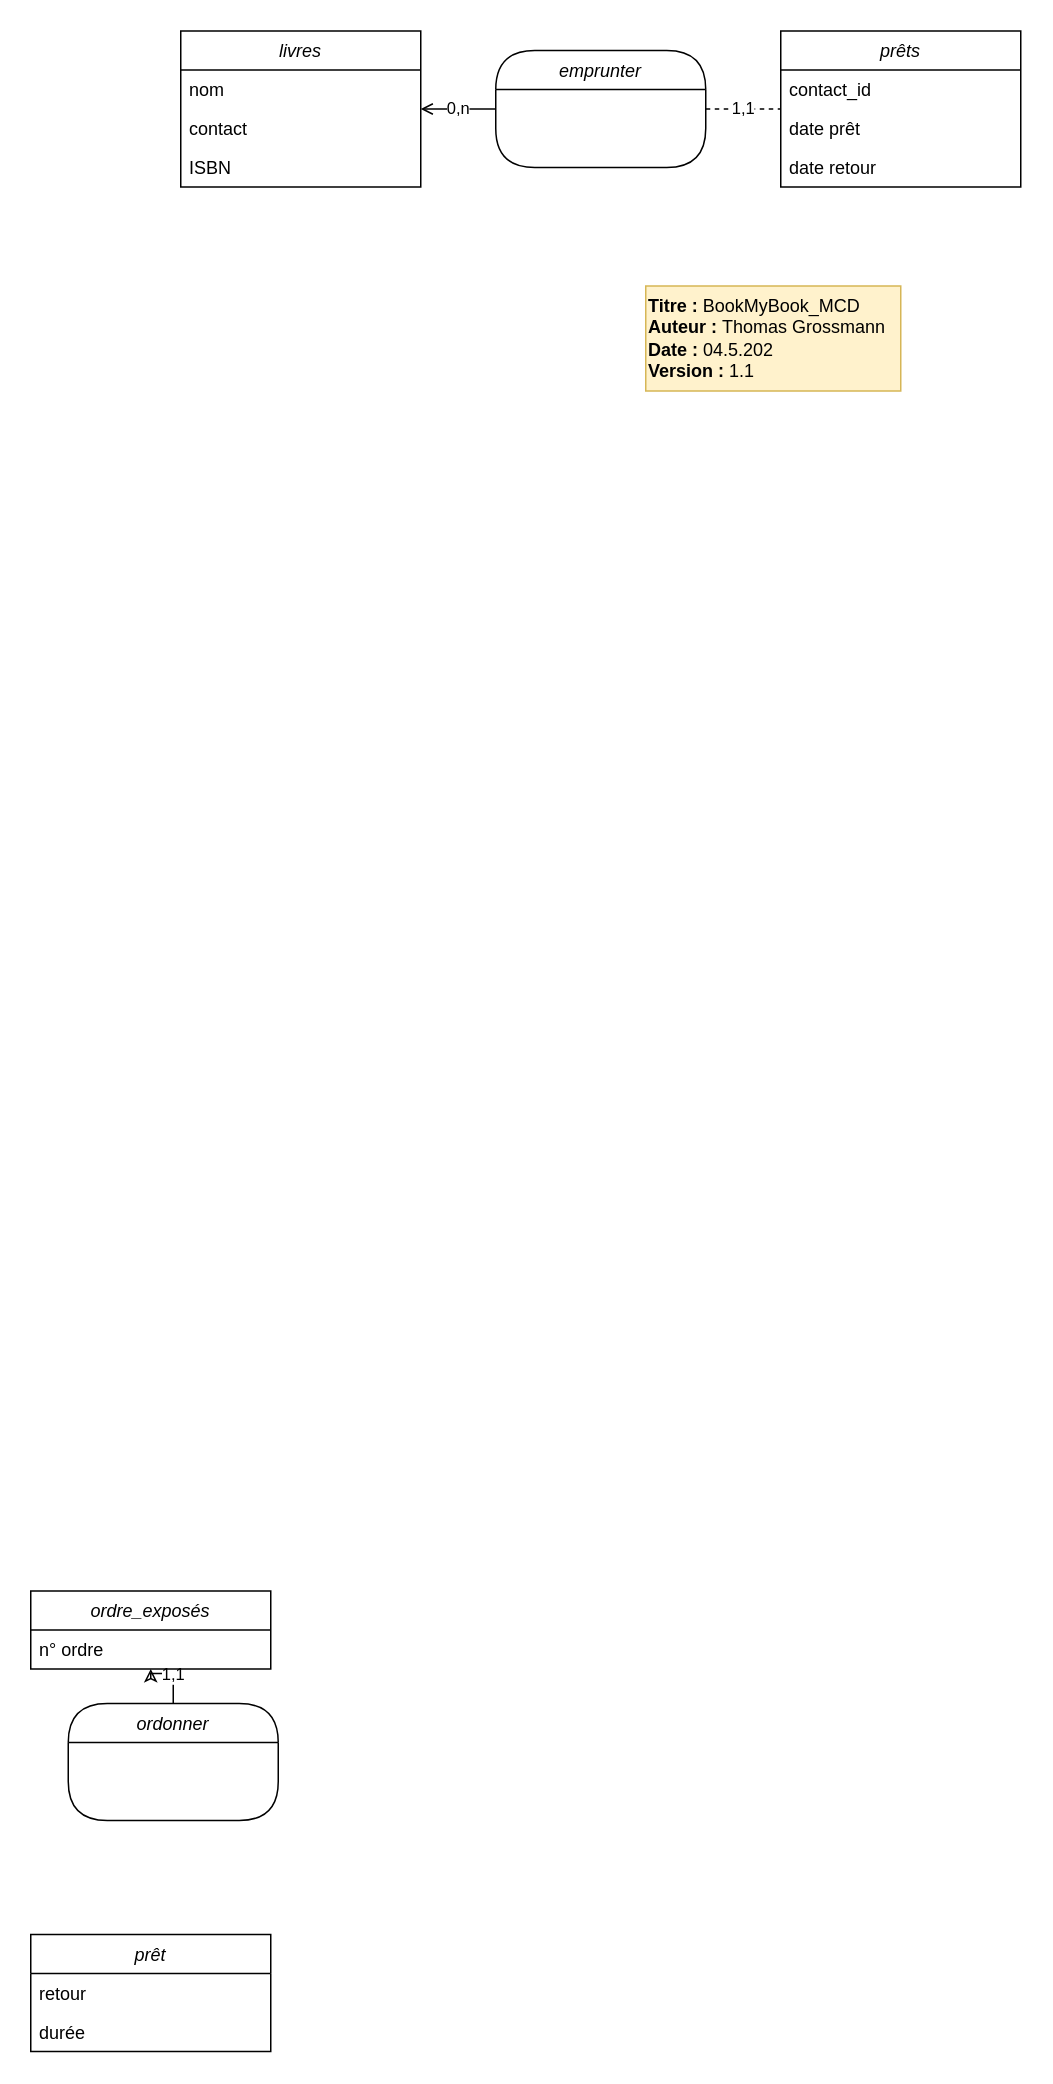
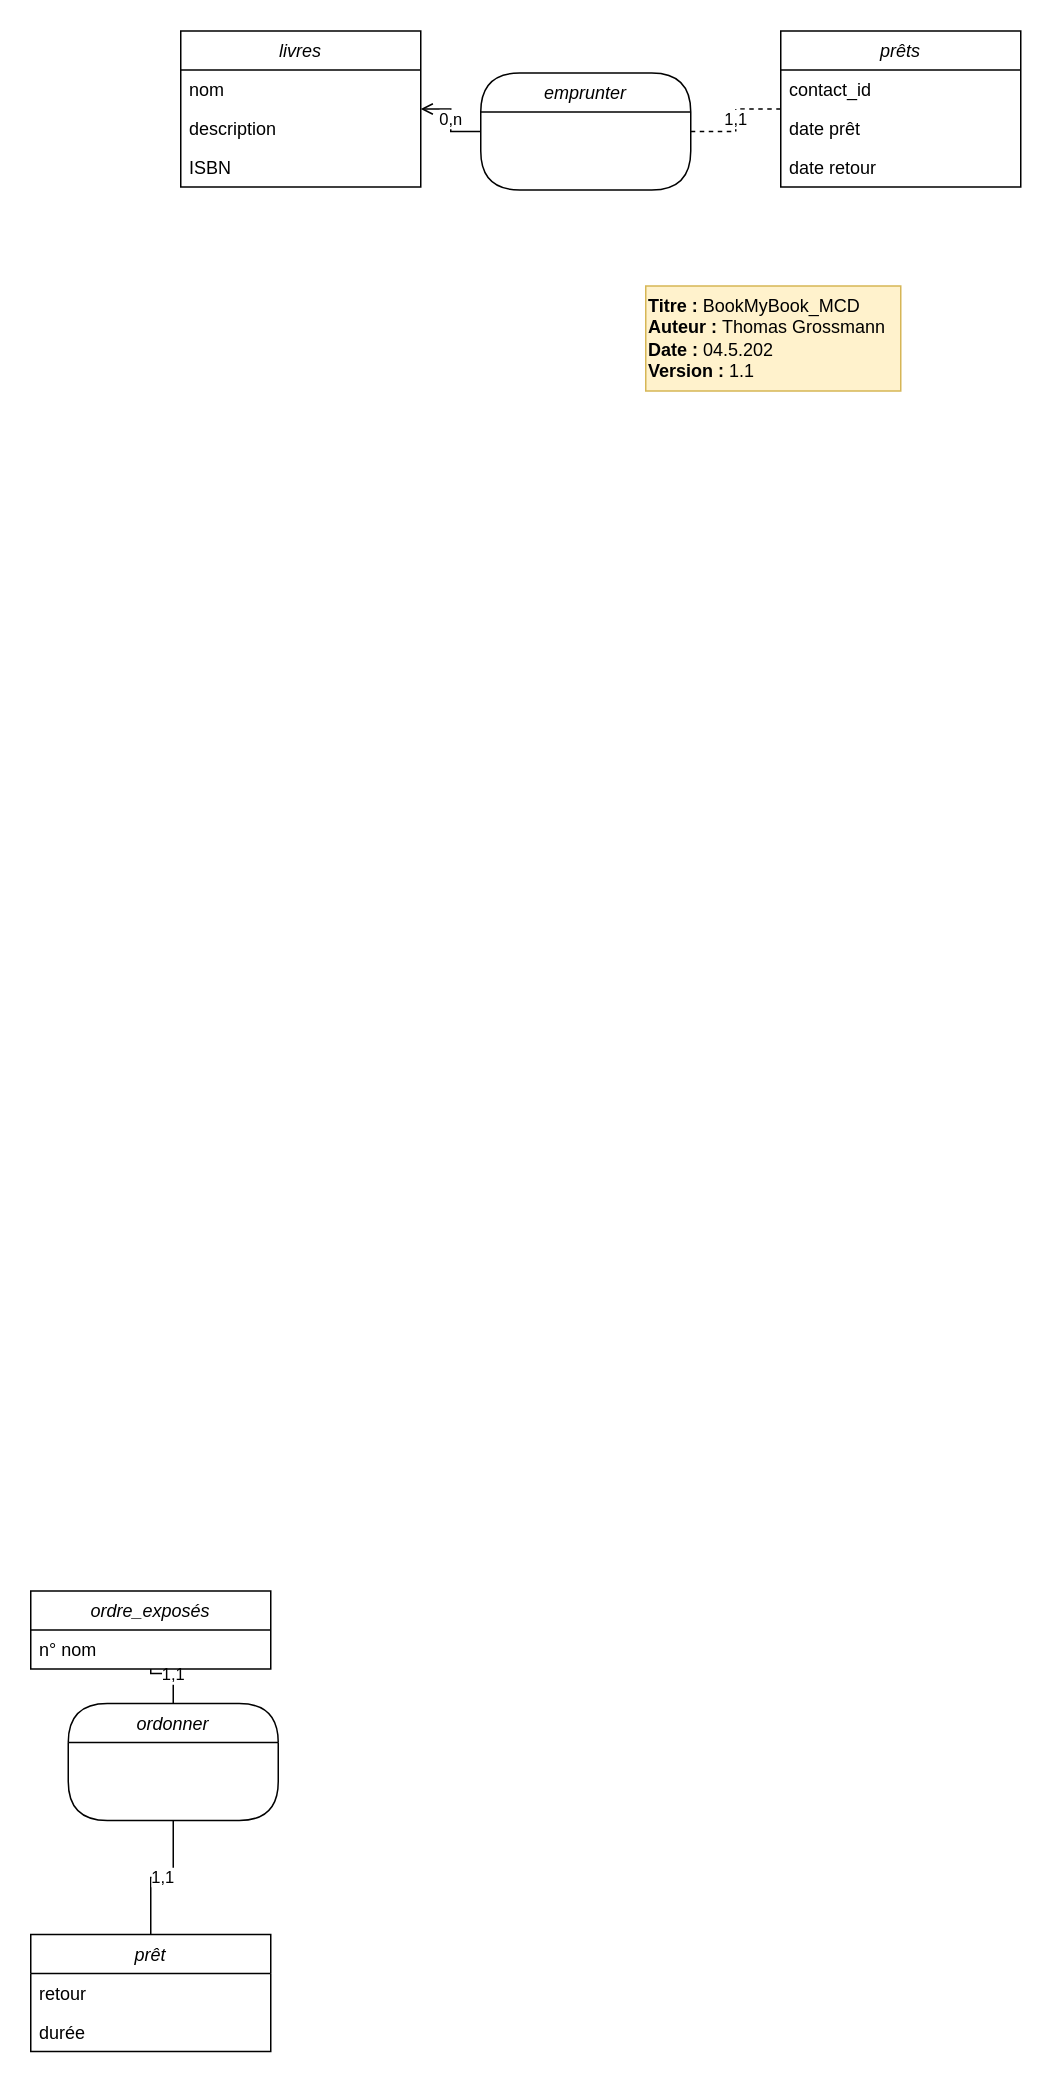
- <mxCell id="16" value="emprunter" style="swimlane;fontStyle=2;align=center;verticalAlign=top;childLayout=stackLayout;horizontal=1;startSize=26;horizontalStack=0;resizeParent=1;resizeLast=0;collapsible=1;marginBottom=0;rounded=1;shadow=0;strokeWidth=1;arcSize=49;" vertex="1" parent="1"><mxGeometry x="330" y="33" width="140" height="78" as="geometry"><mxRectangle x="230" y="140" width="160" height="26" as="alternateBounds" /></mxGeometry></mxCell>
+ <mxCell id="16" value="emprunter" style="swimlane;fontStyle=2;align=center;verticalAlign=top;childLayout=stackLayout;horizontal=1;startSize=26;horizontalStack=0;resizeParent=1;resizeLast=0;collapsible=1;marginBottom=0;rounded=1;shadow=0;strokeWidth=1;arcSize=49;" vertex="1" parent="1"><mxGeometry x="320" y="48" width="140" height="78" as="geometry"><mxRectangle x="230" y="140" width="160" height="26" as="alternateBounds" /></mxGeometry></mxCell>
- <mxCell id="4" value="contact" style="text;align=left;verticalAlign=top;spacingLeft=4;spacingRight=4;overflow=hidden;rotatable=0;points=[[0,0.5],[1,0.5]];portConstraint=eastwest;rounded=0;shadow=0;html=0;" parent="2" vertex="1"><mxGeometry y="52" width="160" height="26" as="geometry" /></mxCell>
+ <mxCell id="4" value="description" style="text;align=left;verticalAlign=top;spacingLeft=4;spacingRight=4;overflow=hidden;rotatable=0;points=[[0,0.5],[1,0.5]];portConstraint=eastwest;rounded=0;shadow=0;html=0;" parent="2" vertex="1"><mxGeometry y="52" width="160" height="26" as="geometry" /></mxCell>
- <mxCell id="20" value="n° ordre" style="text;align=left;verticalAlign=top;spacingLeft=4;spacingRight=4;overflow=hidden;rotatable=0;points=[[0,0.5],[1,0.5]];portConstraint=eastwest;rounded=0;shadow=0;html=0;" vertex="1" parent="19"><mxGeometry y="26" width="160" height="26" as="geometry" /></mxCell>
+ <mxCell id="20" value="n° nom" style="text;align=left;verticalAlign=top;spacingLeft=4;spacingRight=4;overflow=hidden;rotatable=0;points=[[0,0.5],[1,0.5]];portConstraint=eastwest;rounded=0;shadow=0;html=0;" vertex="1" parent="19"><mxGeometry y="26" width="160" height="26" as="geometry" /></mxCell>
- <mxCell id="17" value="1,1" style="edgeStyle=orthogonalEdgeStyle;rounded=0;orthogonalLoop=1;jettySize=auto;html=1;entryX=0.5;entryY=1;entryDx=0;entryDy=0;fontColor=#000000;endArrow=classic;endFill=0;strokeColor=#000000;" edge="1" parent="1" source="18" target="19"><mxGeometry relative="1" as="geometry" /></mxCell>
+ <mxCell id="17" value="1,1" style="edgeStyle=orthogonalEdgeStyle;rounded=0;orthogonalLoop=1;jettySize=auto;html=1;entryX=0.5;entryY=1;entryDx=0;entryDy=0;fontColor=#000000;endArrow=none;endFill=0;strokeColor=#000000;" edge="1" parent="1" source="18" target="19"><mxGeometry relative="1" as="geometry" /></mxCell>
+ <mxCell id="10" value="1,1" style="edgeStyle=orthogonalEdgeStyle;rounded=0;orthogonalLoop=1;jettySize=auto;html=1;entryX=0.5;entryY=1;entryDx=0;entryDy=0;fontColor=#000000;strokeColor=#000000;endArrow=none;endFill=0;" edge="1" parent="1" source="11" target="18"><mxGeometry relative="1" as="geometry" /></mxCell>
